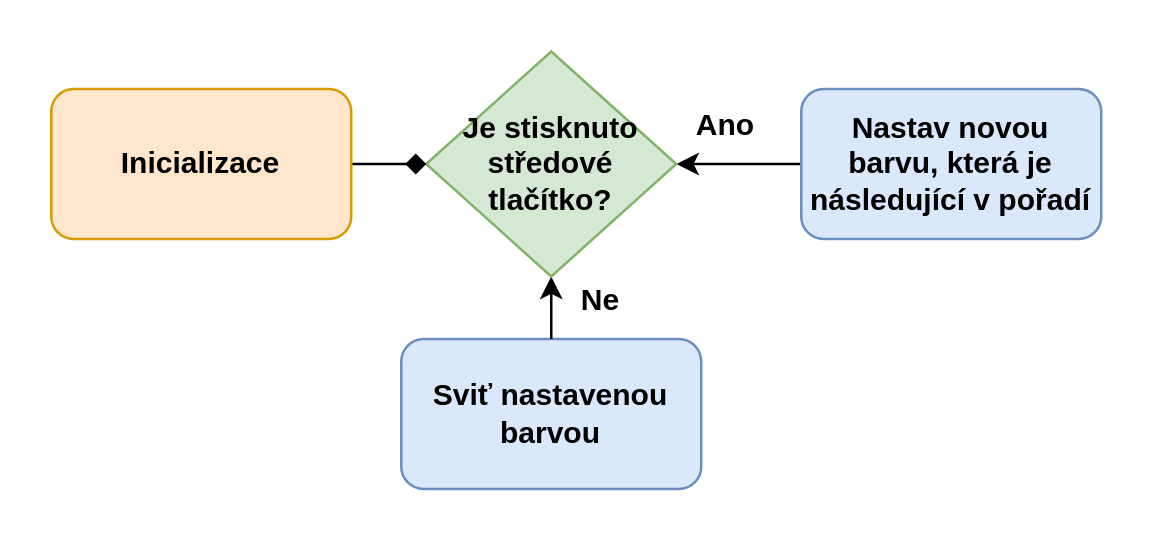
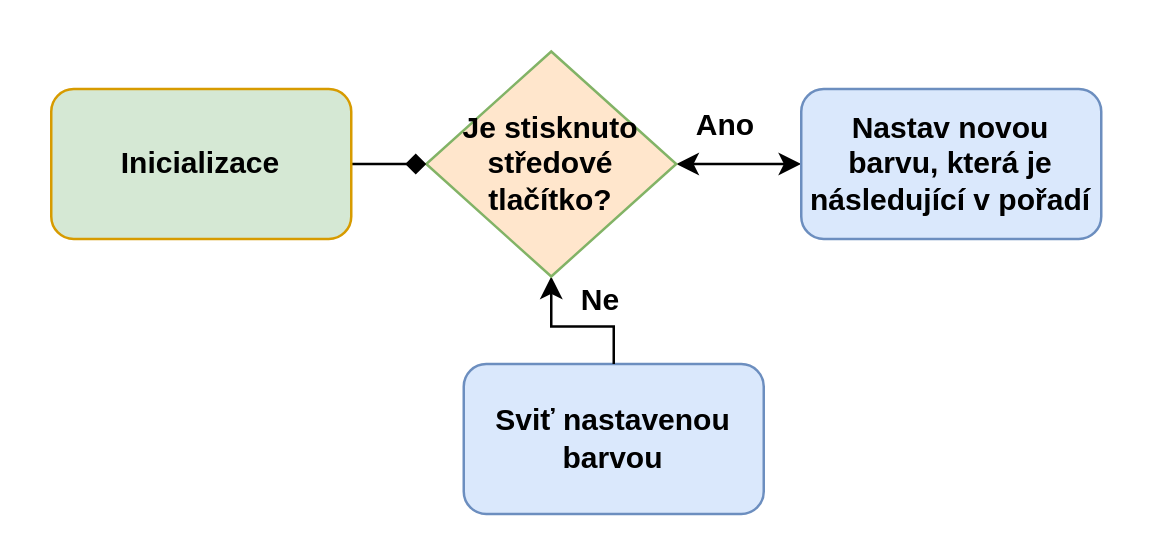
- <mxCell id="8" value="Inicializace" style="rounded=1;whiteSpace=wrap;html=1;fillColor=#ffe6cc;strokeColor=#d79b00;fontStyle=1" parent="1" vertex="1"><mxGeometry x="20" y="35" width="120" height="60" as="geometry" /></mxCell>
+ <mxCell id="8" value="Inicializace" style="rounded=1;whiteSpace=wrap;html=1;fillColor=#d5e8d4;strokeColor=#d79b00;fontStyle=1;" parent="1" vertex="1"><mxGeometry x="20" y="35" width="120" height="60" as="geometry" /></mxCell>
- <mxCell id="5" value="&lt;div&gt;Je stisknuto středové&lt;/div&gt;&lt;div&gt;tlačítko?&lt;/div&gt;" style="rhombus;whiteSpace=wrap;html=1;fillColor=#d5e8d4;strokeColor=#82b366;fontStyle=1" parent="1" vertex="1"><mxGeometry x="170" y="20" width="100" height="90" as="geometry" /></mxCell>
+ <mxCell id="5" value="&lt;div&gt;Je stisknuto středové&lt;/div&gt;&lt;div&gt;tlačítko?&lt;/div&gt;" style="rhombus;whiteSpace=wrap;html=1;fillColor=#ffe6cc;strokeColor=#82b366;fontStyle=1;" parent="1" vertex="1"><mxGeometry x="170" y="20" width="100" height="90" as="geometry" /></mxCell>
- <mxCell id="3" style="edgeStyle=orthogonalEdgeStyle;rounded=0;orthogonalLoop=1;jettySize=auto;html=1;entryX=0;entryY=0.5;entryDx=0;entryDy=0;startArrow=classic;startFill=1;fontStyle=1;endArrow=none;" parent="1" source="5" target="9" edge="1"><mxGeometry relative="1" as="geometry" /></mxCell>
+ <mxCell id="3" style="edgeStyle=orthogonalEdgeStyle;rounded=0;orthogonalLoop=1;jettySize=auto;html=1;entryX=0;entryY=0.5;entryDx=0;entryDy=0;startArrow=classic;startFill=1;fontStyle=1" parent="1" source="5" target="9" edge="1"><mxGeometry relative="1" as="geometry" /></mxCell>
- <mxCell id="2" value="Sviť nastavenou barvou" style="rounded=1;whiteSpace=wrap;html=1;fillColor=#dae8fc;strokeColor=#6c8ebf;fontStyle=1" parent="1" vertex="1"><mxGeometry x="160" y="135" width="120" height="60" as="geometry" /></mxCell>
+ <mxCell id="2" value="Sviť nastavenou barvou" style="rounded=1;whiteSpace=wrap;html=1;fillColor=#dae8fc;strokeColor=#6c8ebf;fontStyle=1" parent="1" vertex="1"><mxGeometry x="185" y="145" width="120" height="60" as="geometry" /></mxCell>
